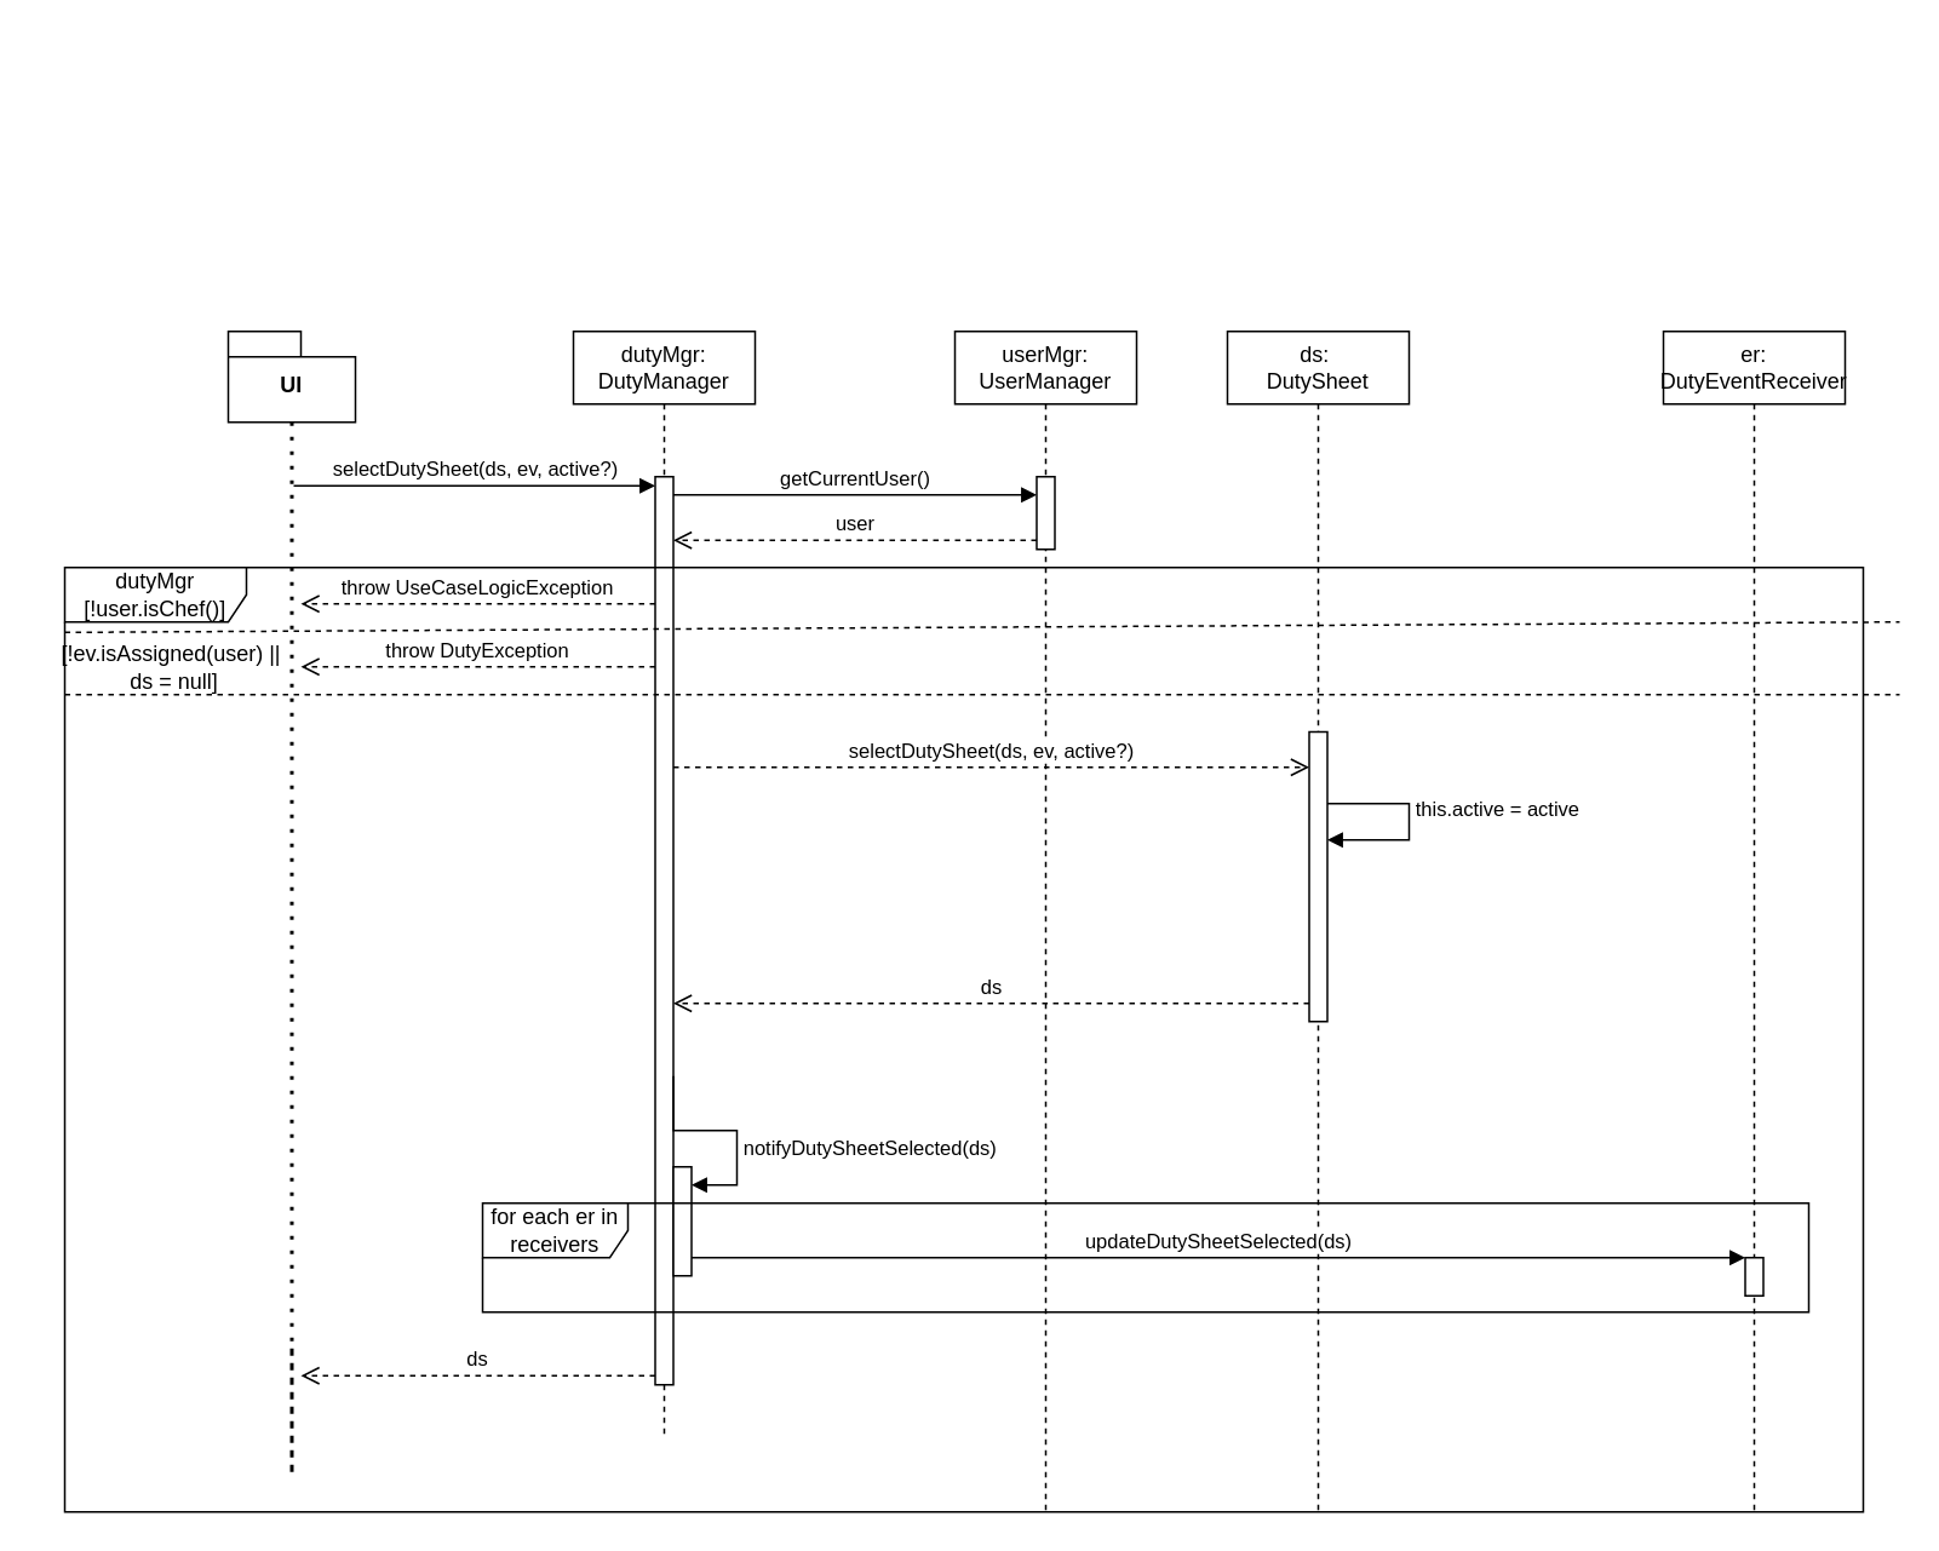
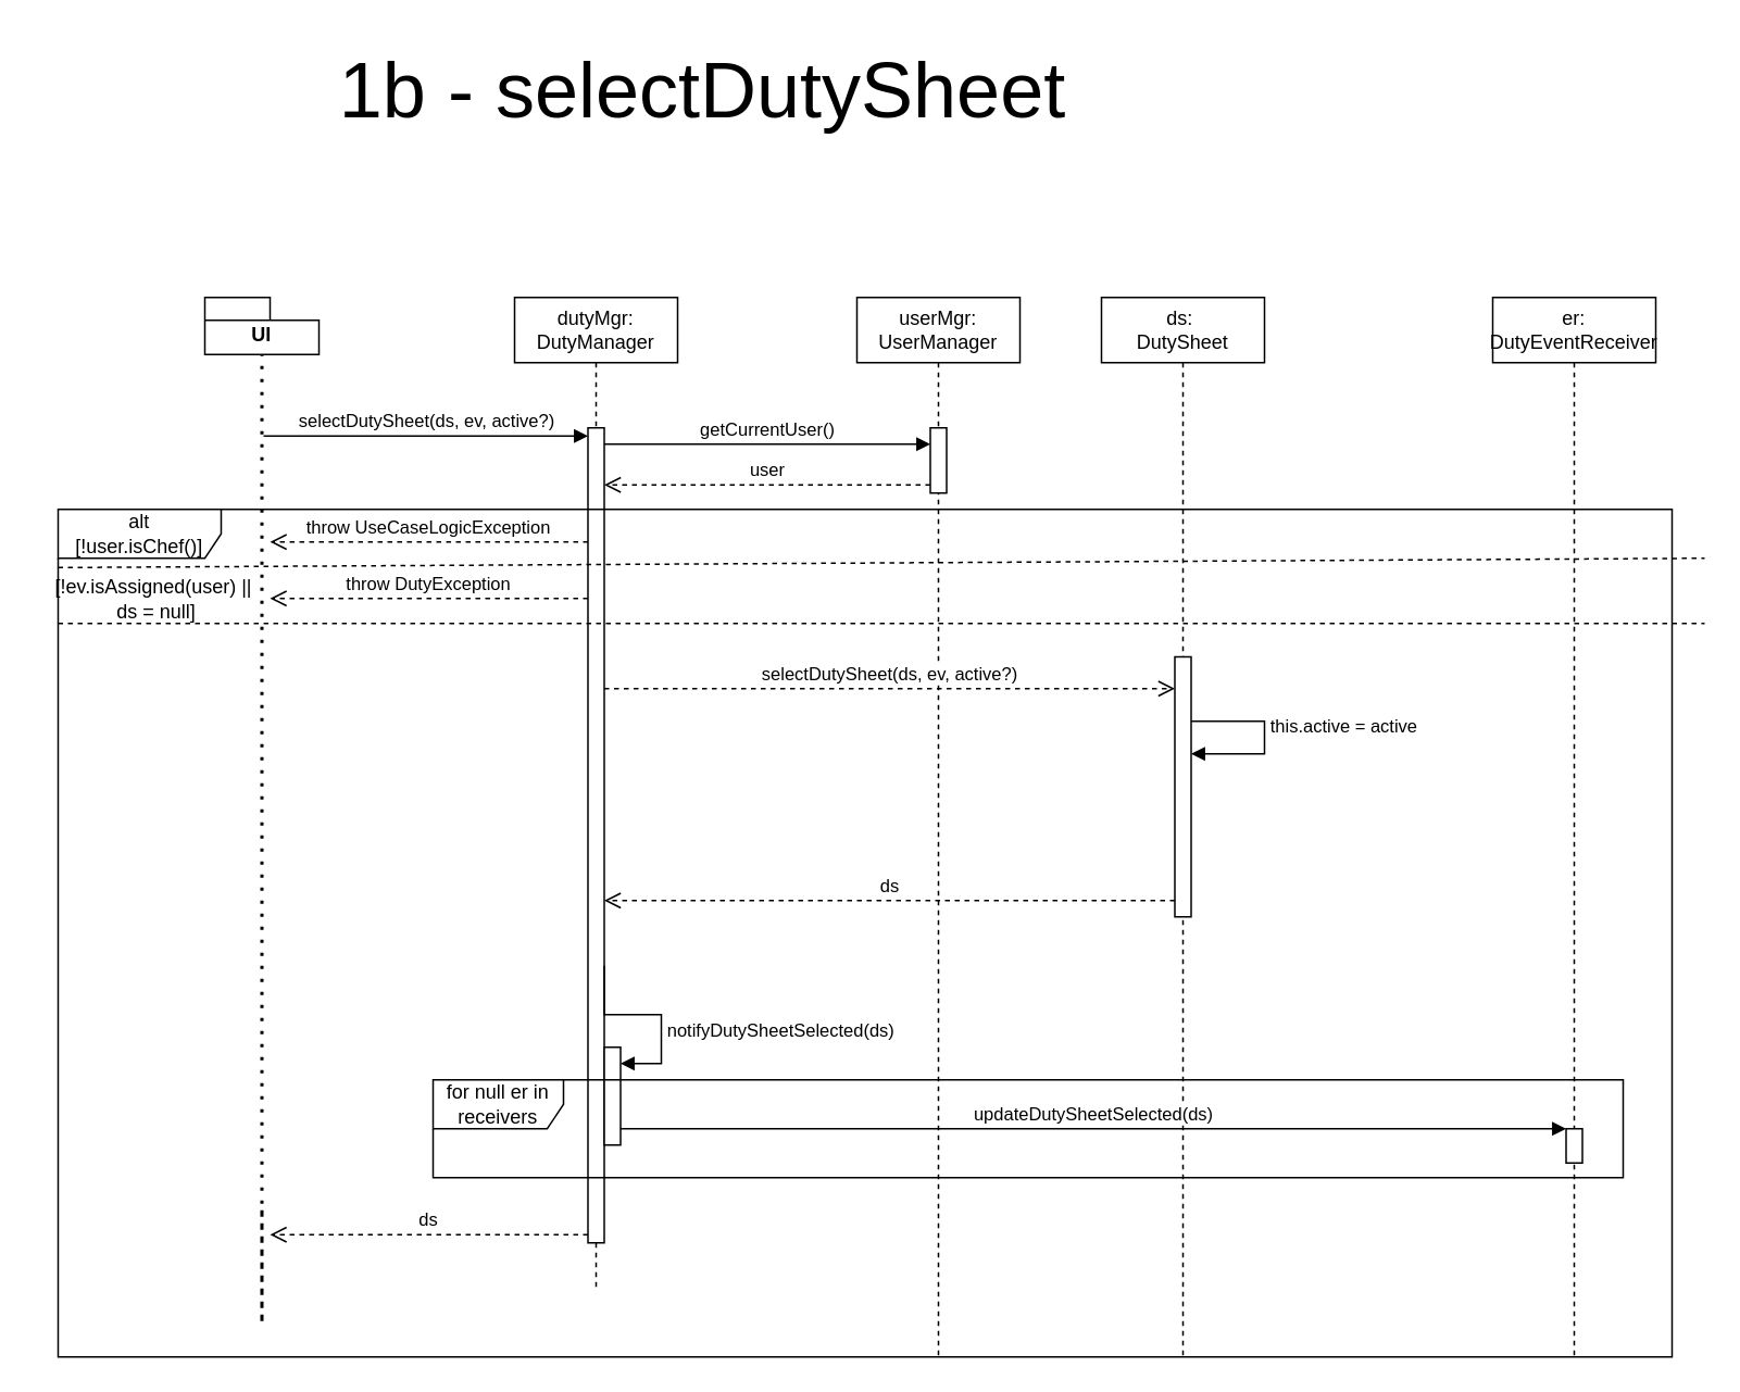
+ <mxCell id="2" value="&lt;font style=&quot;font-size: 48px;&quot;&gt;1b - selectDutySheet&lt;/font&gt;" style="text;html=1;align=center;verticalAlign=middle;resizable=0;points=[];autosize=1;strokeColor=none;fillColor=none;" vertex="1" parent="1"><mxGeometry x="195" y="20" width="470" height="70" as="geometry" /></mxCell>
- <mxCell id="3" value="UI" style="shape=folder;fontStyle=1;spacingTop=10;tabWidth=40;tabHeight=14;tabPosition=left;html=1;whiteSpace=wrap;" vertex="1" parent="1"><mxGeometry x="125" y="182" width="70" height="50" as="geometry" /></mxCell>
+ <mxCell id="3" value="UI" style="shape=folder;fontStyle=1;spacingTop=10;tabWidth=40;tabHeight=14;tabPosition=left;html=1;whiteSpace=wrap;" vertex="1" parent="1"><mxGeometry x="125" y="182" width="70" height="35" as="geometry" /></mxCell>
- <mxCell id="22" value="dutyMgr&lt;div&gt;[!user.isChef()]&lt;/div&gt;" style="shape=umlFrame;whiteSpace=wrap;html=1;pointerEvents=0;width=100;height=30;" vertex="1" parent="1"><mxGeometry x="35" y="312" width="990" height="520" as="geometry" /></mxCell>
+ <mxCell id="22" value="alt&lt;div&gt;[!user.isChef()]&lt;/div&gt;" style="shape=umlFrame;whiteSpace=wrap;html=1;pointerEvents=0;width=100;height=30;" vertex="1" parent="1"><mxGeometry x="35" y="312" width="990" height="520" as="geometry" /></mxCell>
- <mxCell id="28" value="for each er in receivers" style="shape=umlFrame;whiteSpace=wrap;html=1;pointerEvents=0;width=80;height=30;" vertex="1" parent="1"><mxGeometry x="265" y="662" width="730" height="60" as="geometry" /></mxCell>
+ <mxCell id="28" value="for null er in receivers" style="shape=umlFrame;whiteSpace=wrap;html=1;pointerEvents=0;width=80;height=30;" vertex="1" parent="1"><mxGeometry x="265" y="662" width="730" height="60" as="geometry" /></mxCell>
